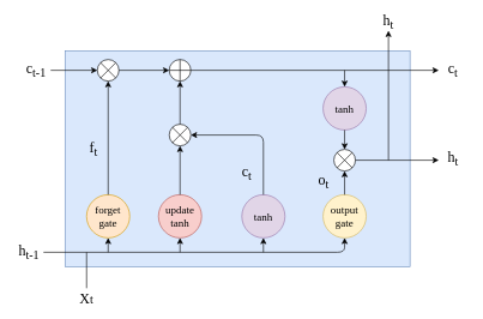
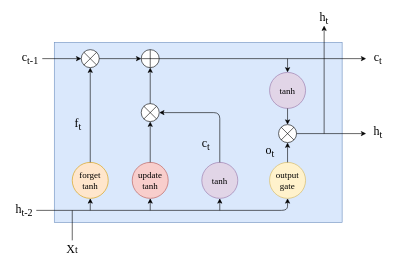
- <mxCell id="4" value="forget&lt;br style=&quot;font-size: 15px;&quot;&gt;gate" style="text;html=1;strokeColor=none;fillColor=none;align=center;verticalAlign=middle;whiteSpace=wrap;rounded=0;fontFamily=Times New Roman;fontSize=15;" parent="1" vertex="1"><mxGeometry x="130" y="290" width="40" height="20" as="geometry" /></mxCell>
+ <mxCell id="4" value="forget&lt;br style=&quot;font-size: 15px;&quot;&gt;tanh" style="text;html=1;strokeColor=none;fillColor=none;align=center;verticalAlign=middle;whiteSpace=wrap;rounded=0;fontFamily=Times New Roman;fontSize=15;" parent="1" vertex="1"><mxGeometry x="130" y="290" width="40" height="20" as="geometry" /></mxCell>
- <mxCell id="34" value="h&lt;sub&gt;t-1&lt;/sub&gt;" style="text;html=1;strokeColor=none;fillColor=none;align=center;verticalAlign=middle;whiteSpace=wrap;rounded=0;fontFamily=Times New Roman;fontSize=20;" parent="1" vertex="1"><mxGeometry y="340" width="40" height="20" as="geometry" x="20" /></mxCell>
+ <mxCell id="34" value="h&lt;sub&gt;t-2&lt;/sub&gt;" style="text;html=1;strokeColor=none;fillColor=none;align=center;verticalAlign=middle;whiteSpace=wrap;rounded=0;fontFamily=Times New Roman;fontSize=20;" parent="1" vertex="1"><mxGeometry y="340" width="40" height="20" as="geometry" x="20" /></mxCell>
